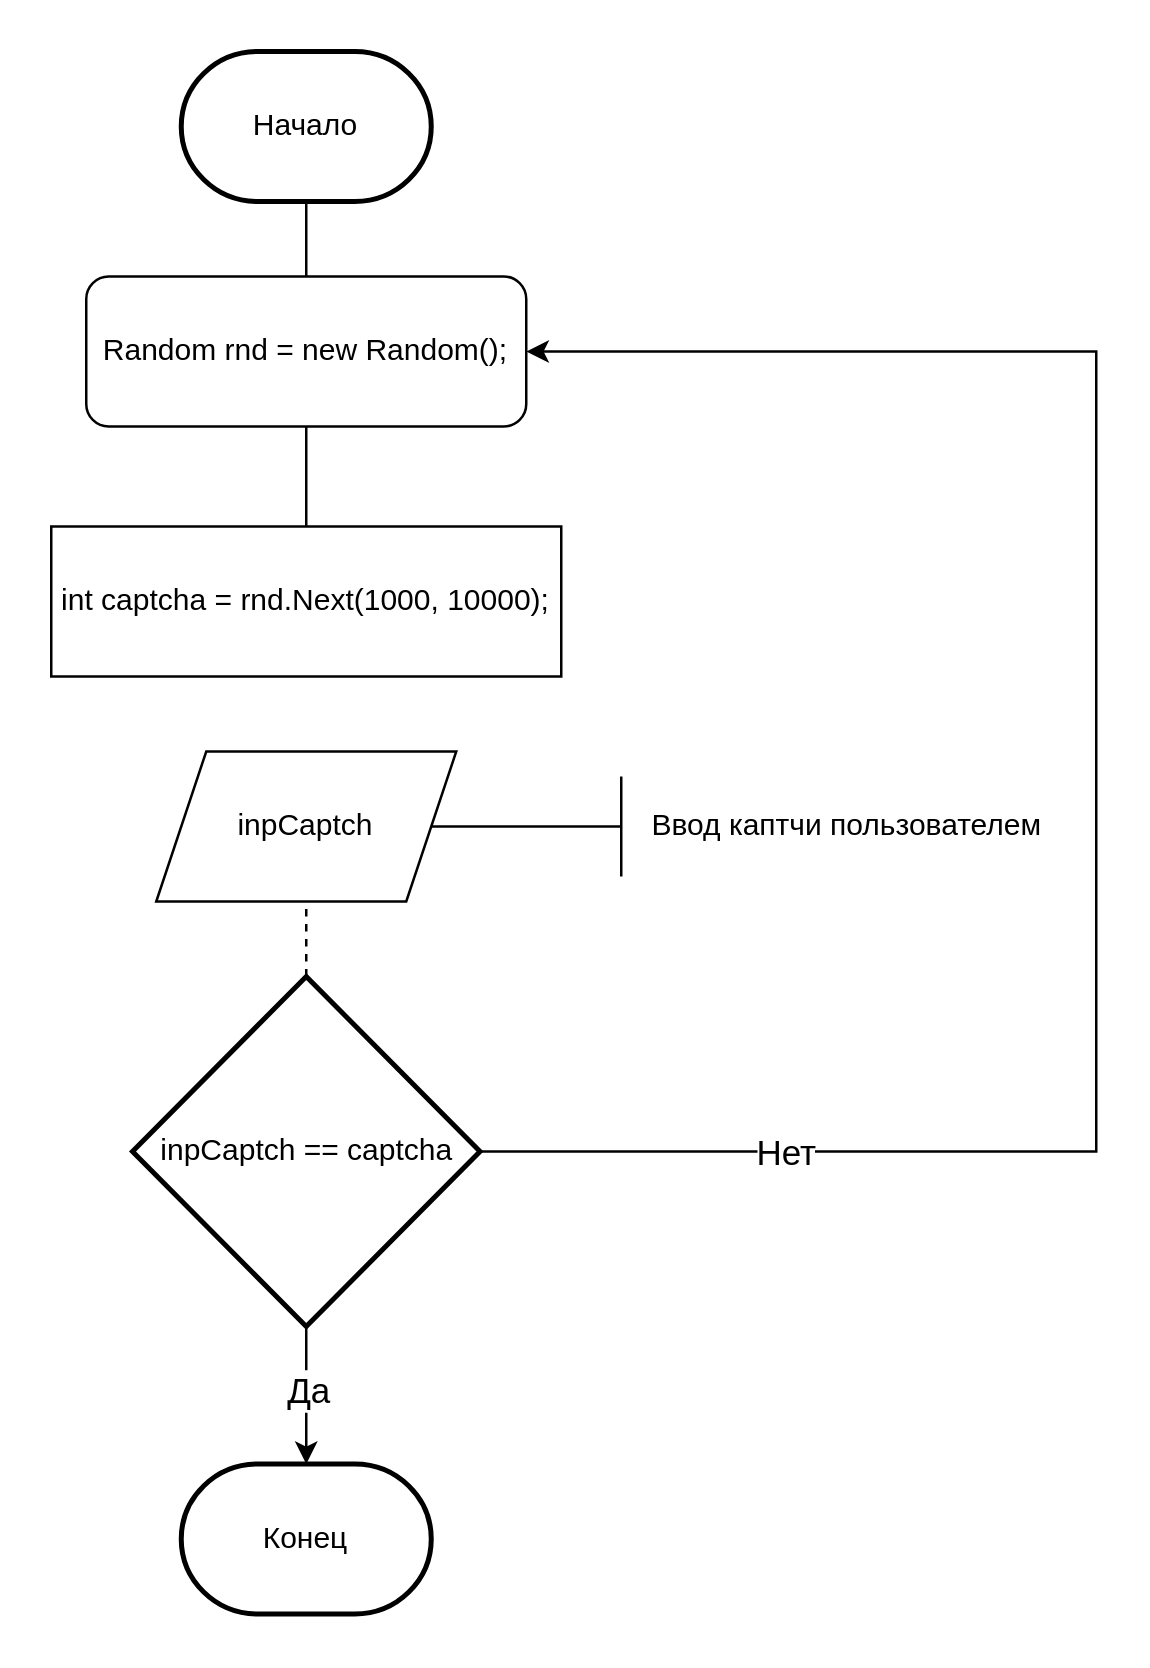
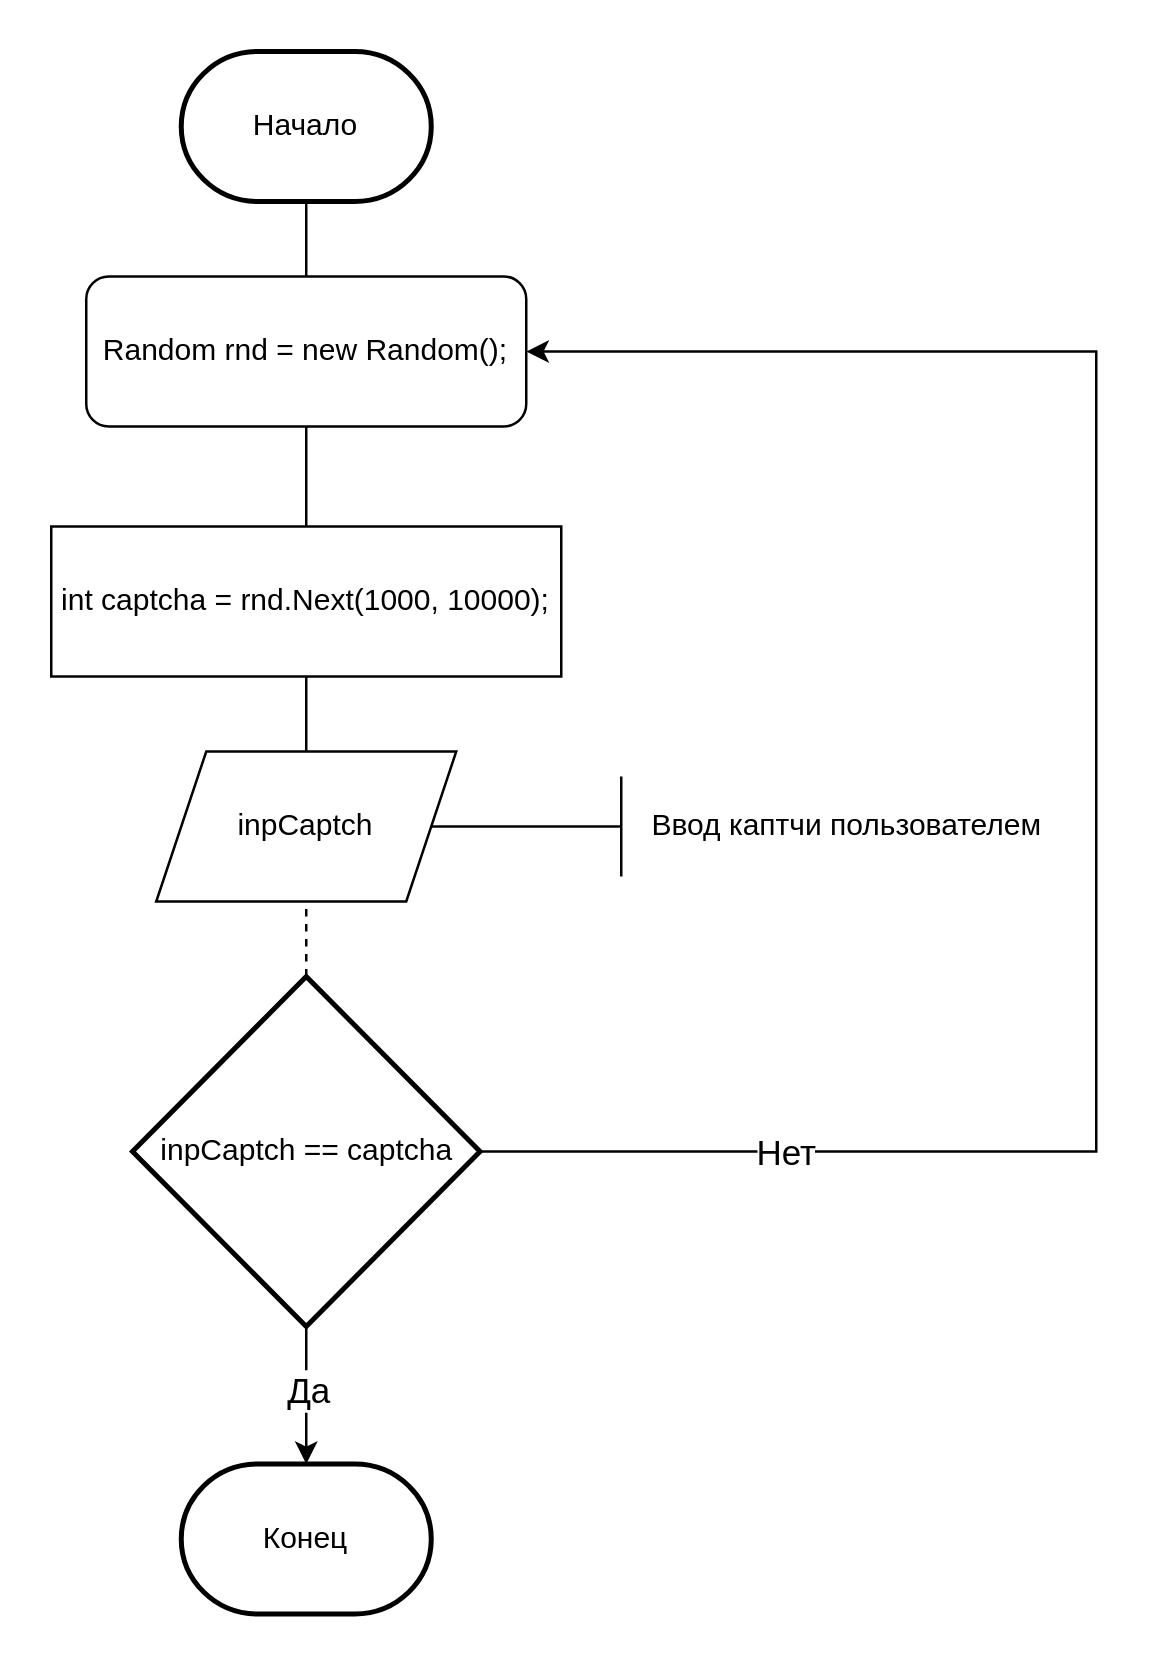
+ <mxCell id="15" value="" style="endArrow=none;html=1;rounded=0;entryX=0.5;entryY=1;entryDx=0;entryDy=0;exitX=0.5;exitY=0;exitDx=0;exitDy=0;" edge="1" parent="1" source="5" target="4"><mxGeometry width="50" height="50" relative="1" as="geometry"><mxPoint x="-72" y="400" as="sourcePoint" /><mxPoint x="-22" y="350" as="targetPoint" /></mxGeometry></mxCell>
